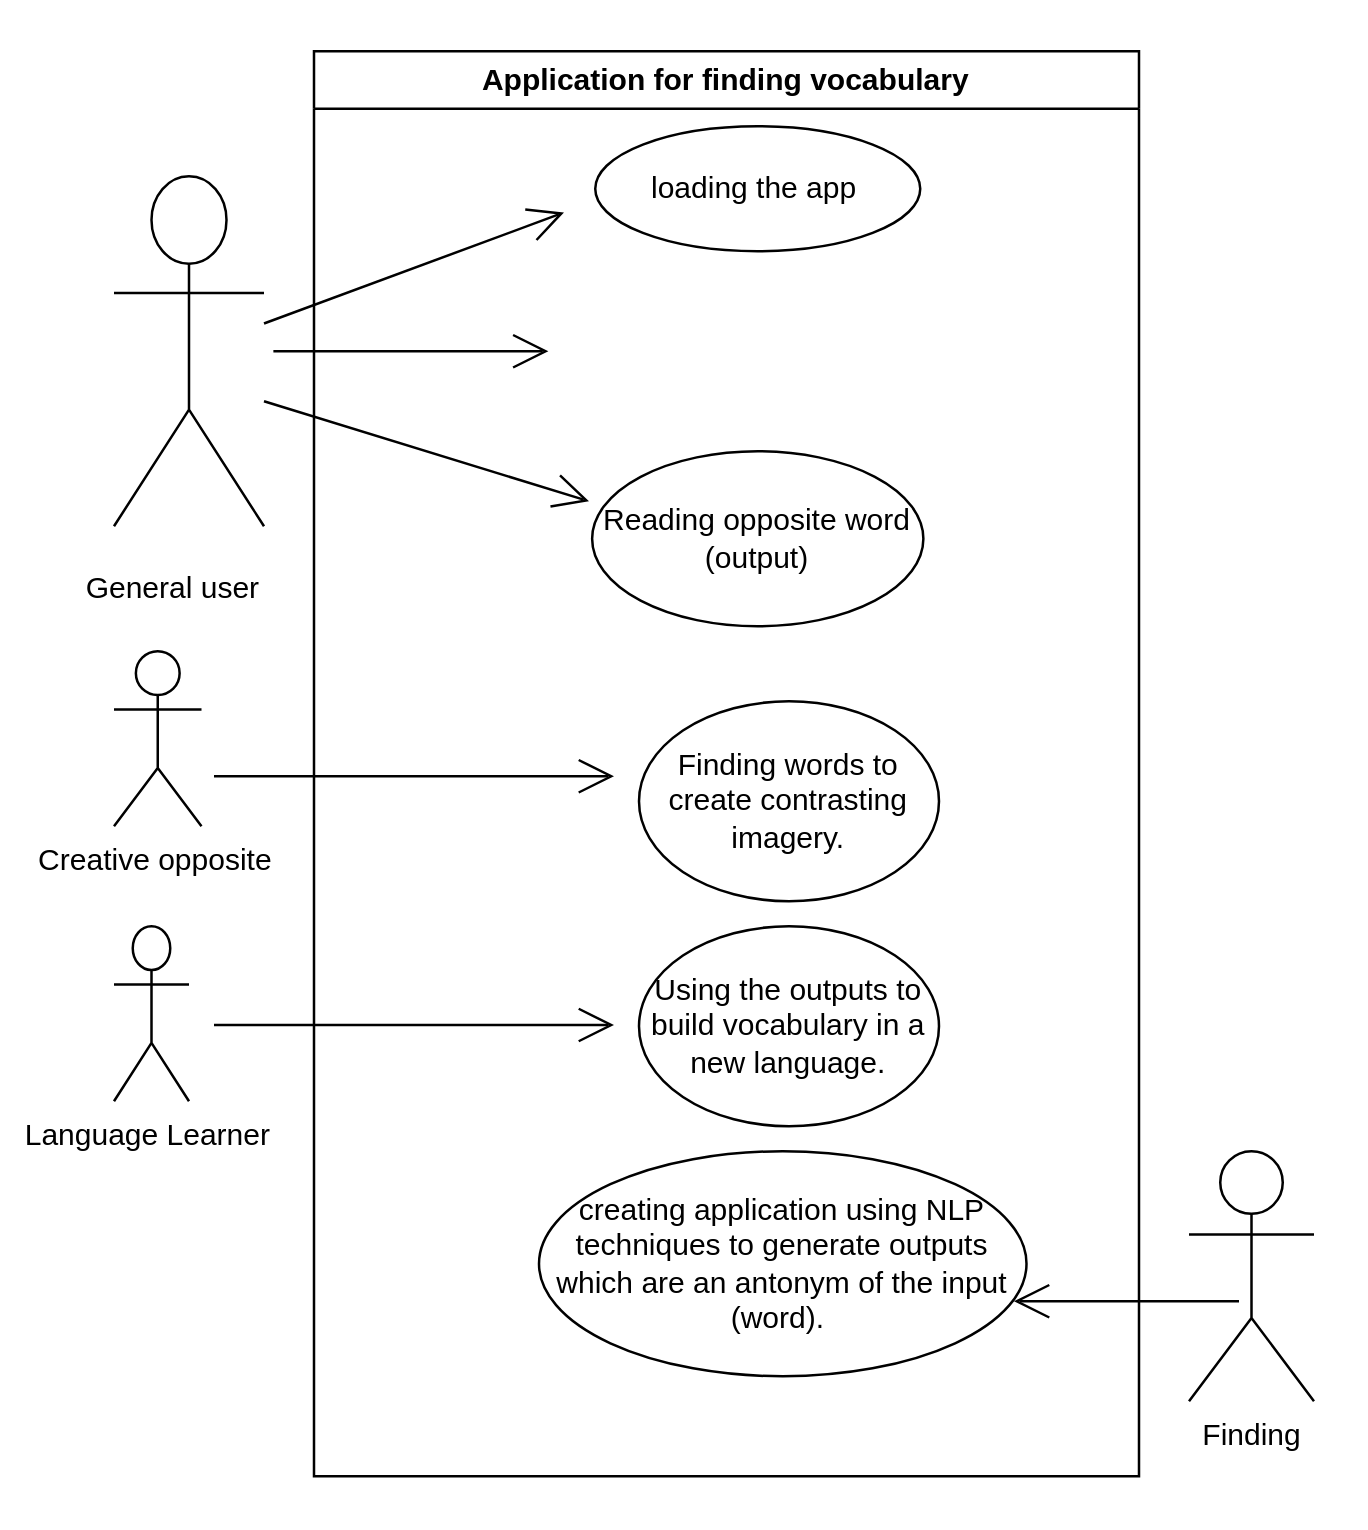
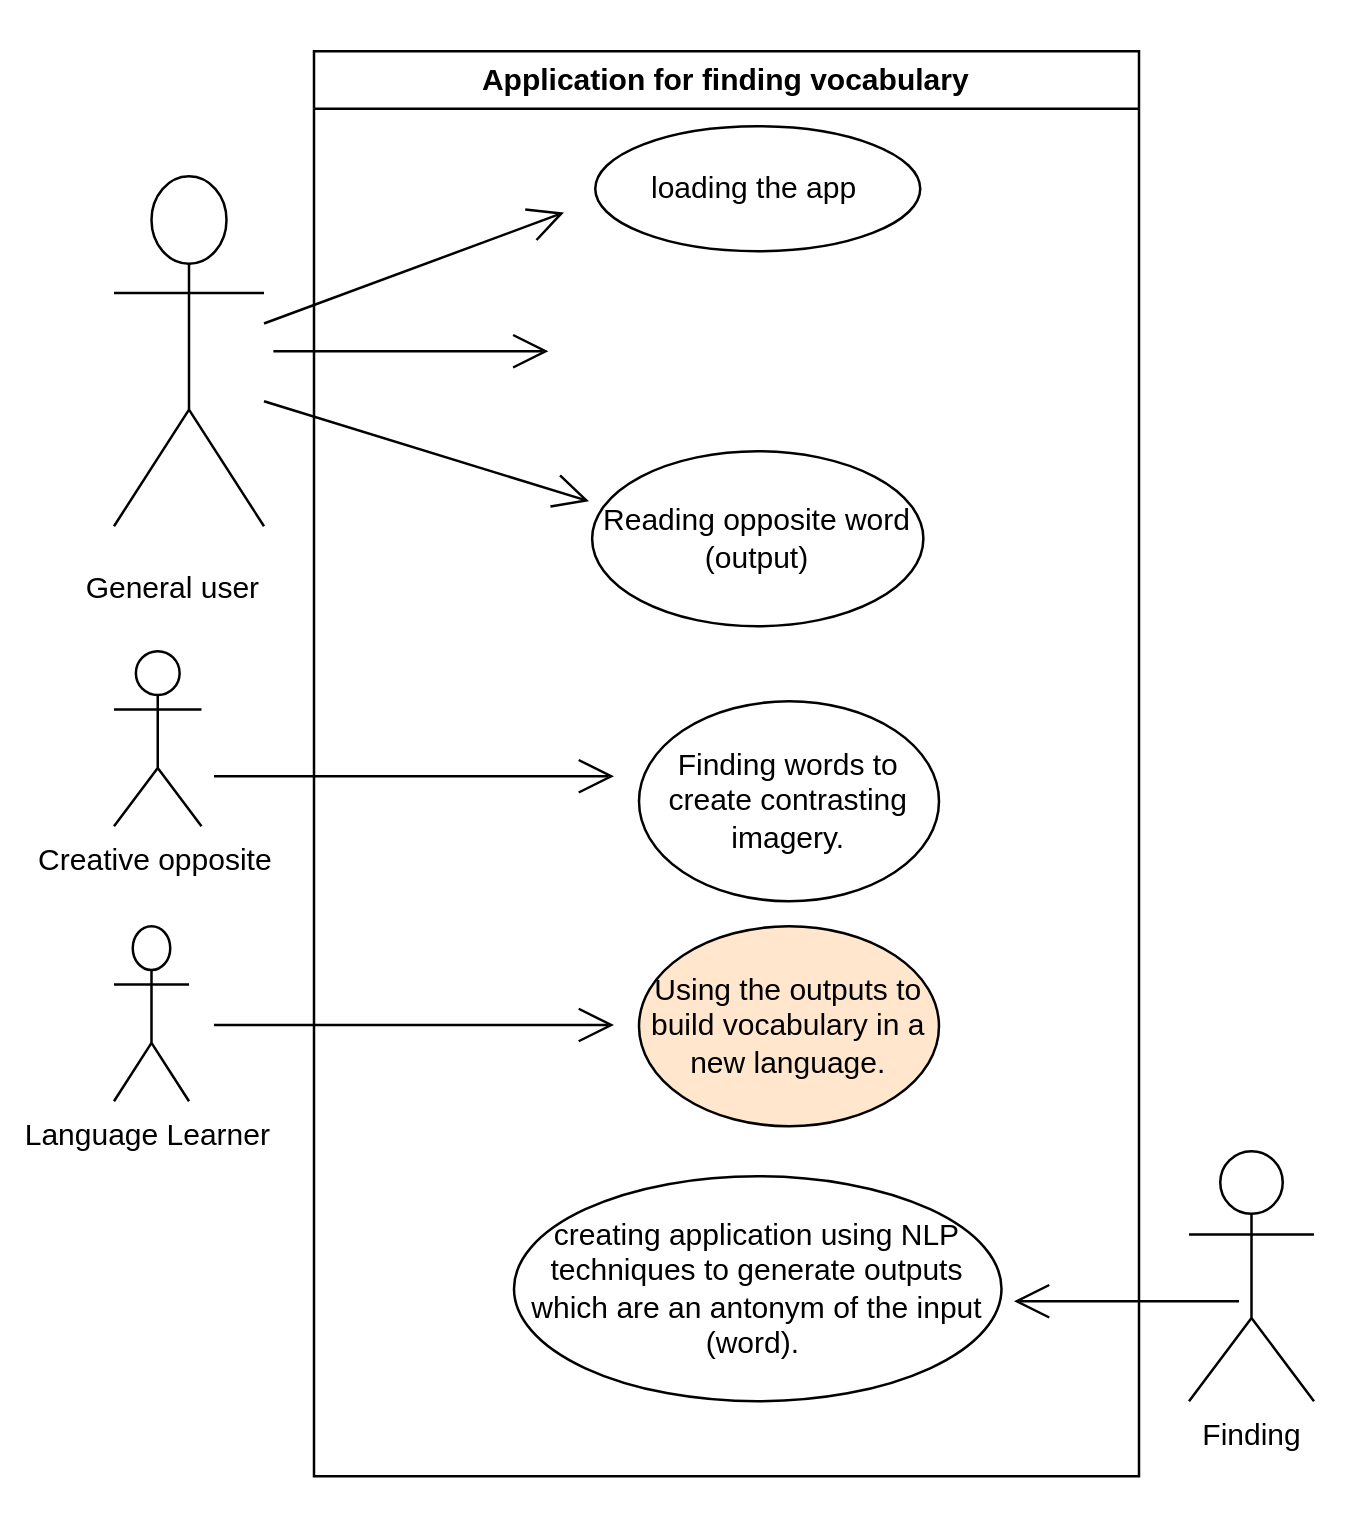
- <mxCell id="9" value="Using the outputs to build vocabulary in a new language." style="ellipse;whiteSpace=wrap;html=1;" vertex="1" parent="4"><mxGeometry x="130" y="350" width="120" height="80" as="geometry" /></mxCell>
+ <mxCell id="9" value="Using the outputs to build vocabulary in a new language." style="ellipse;whiteSpace=wrap;html=1;fillColor=#ffe6cc;" vertex="1" parent="4"><mxGeometry x="130" y="350" width="120" height="80" as="geometry" /></mxCell>
- <mxCell id="5" value="creating application using NLP techniques to generate outputs which are an antonym of the input (word).&amp;nbsp;" style="ellipse;whiteSpace=wrap;html=1;" vertex="1" parent="4"><mxGeometry x="90" y="440" width="195" height="90" as="geometry" /></mxCell>
+ <mxCell id="5" value="creating application using NLP techniques to generate outputs which are an antonym of the input (word).&amp;nbsp;" style="ellipse;whiteSpace=wrap;html=1;" vertex="1" parent="4"><mxGeometry x="80" y="450" width="195" height="90" as="geometry" /></mxCell>
